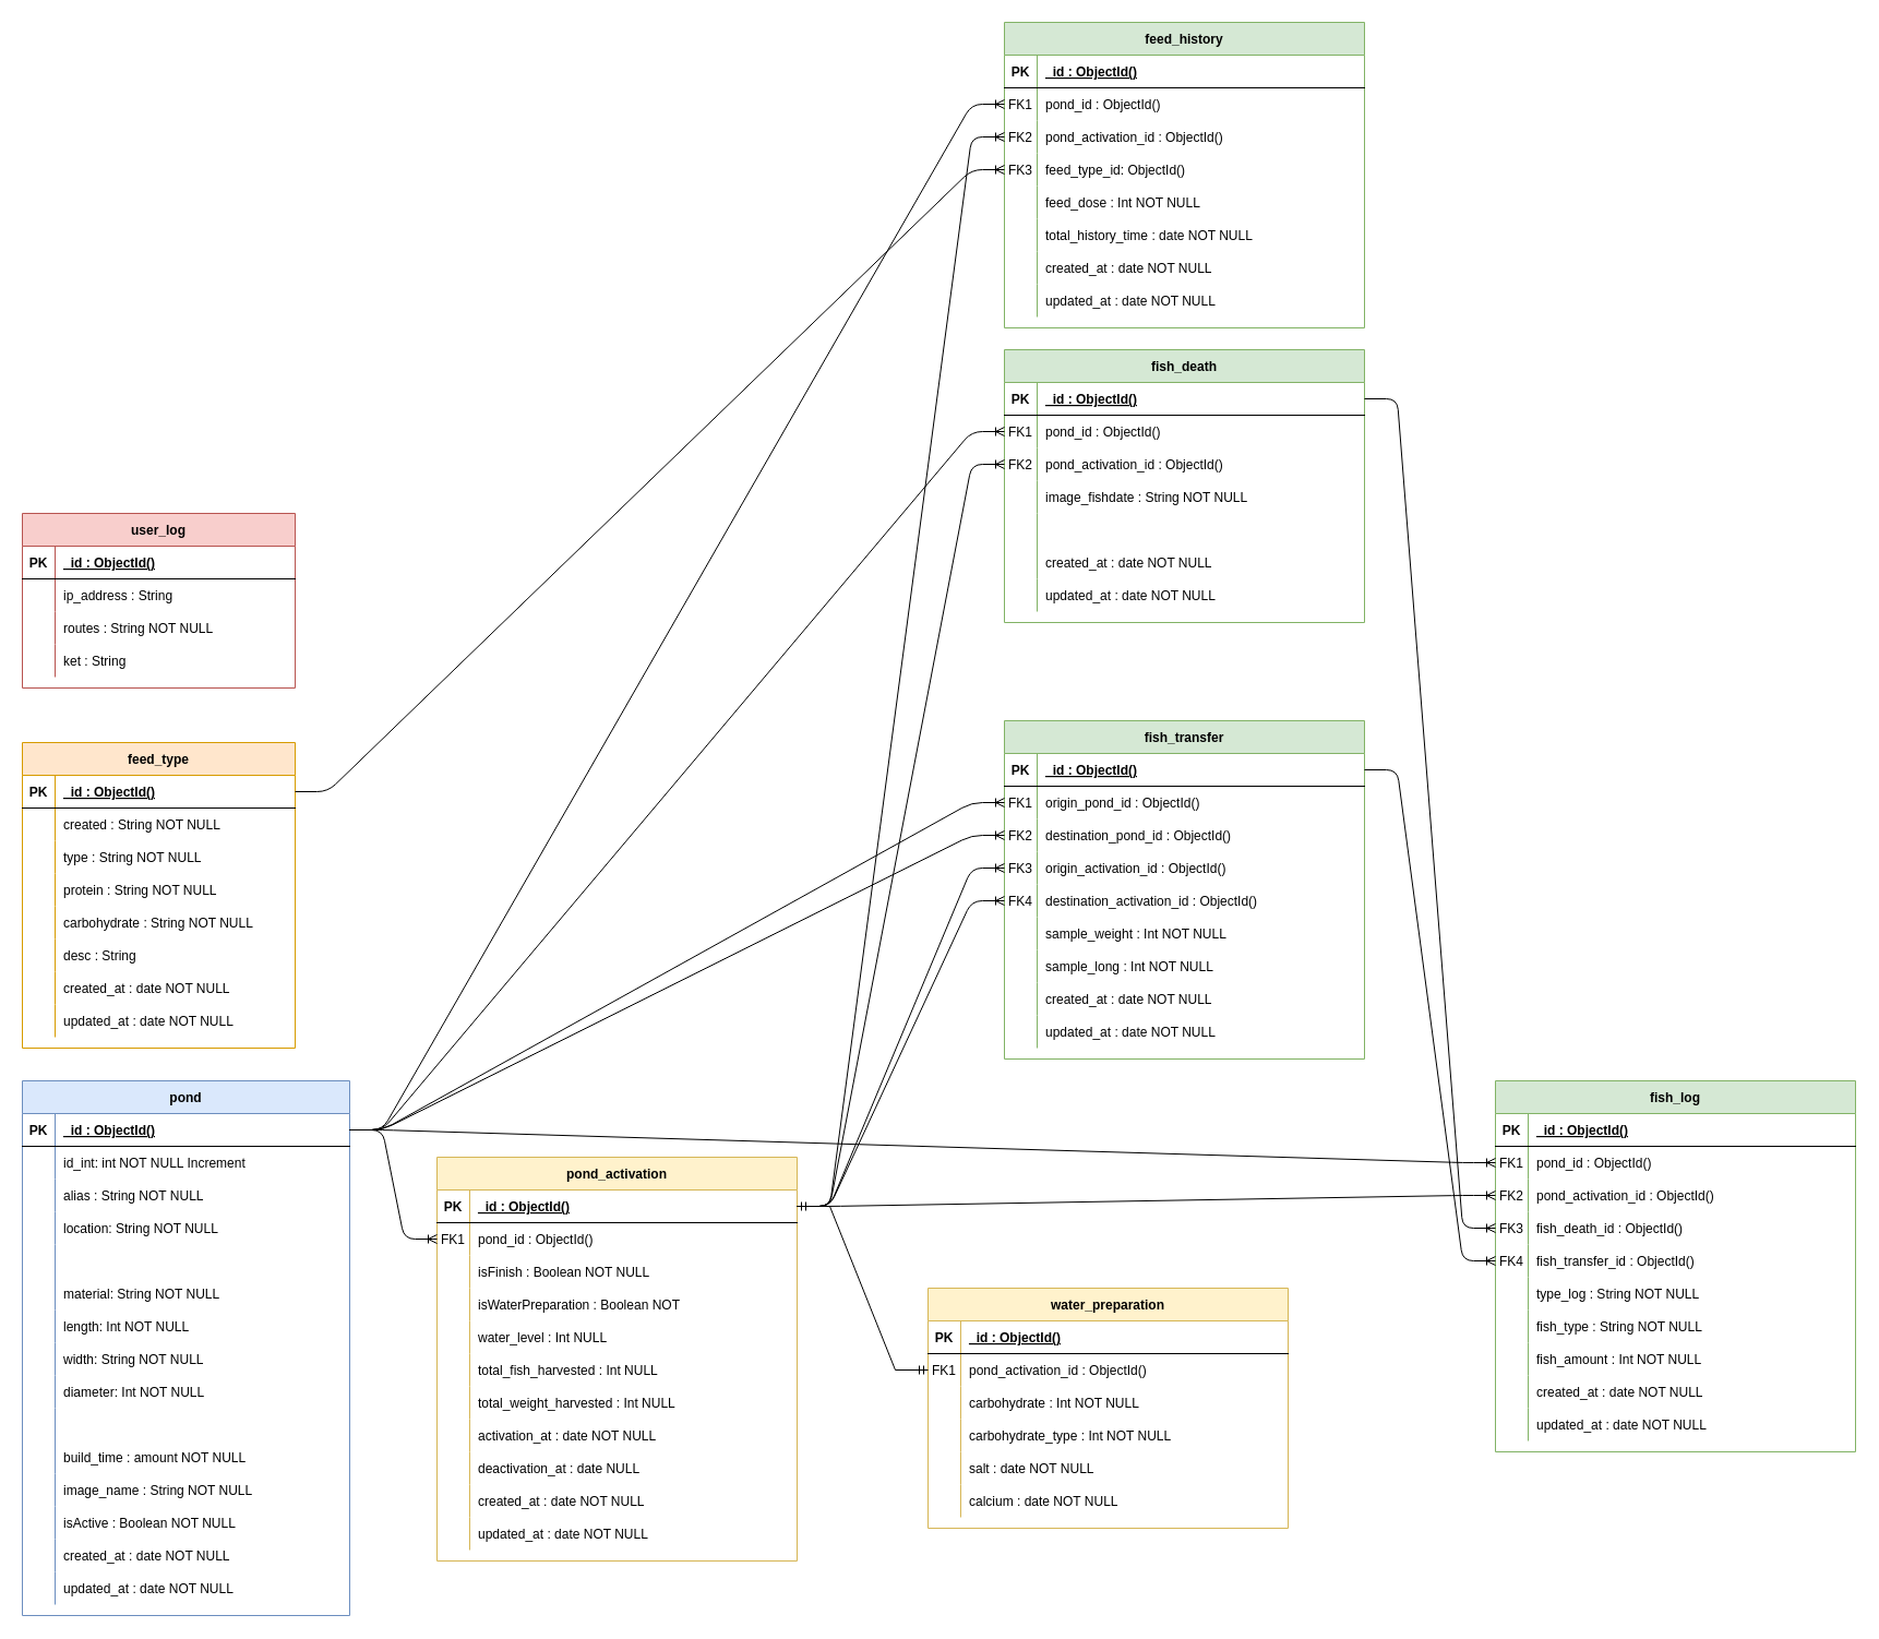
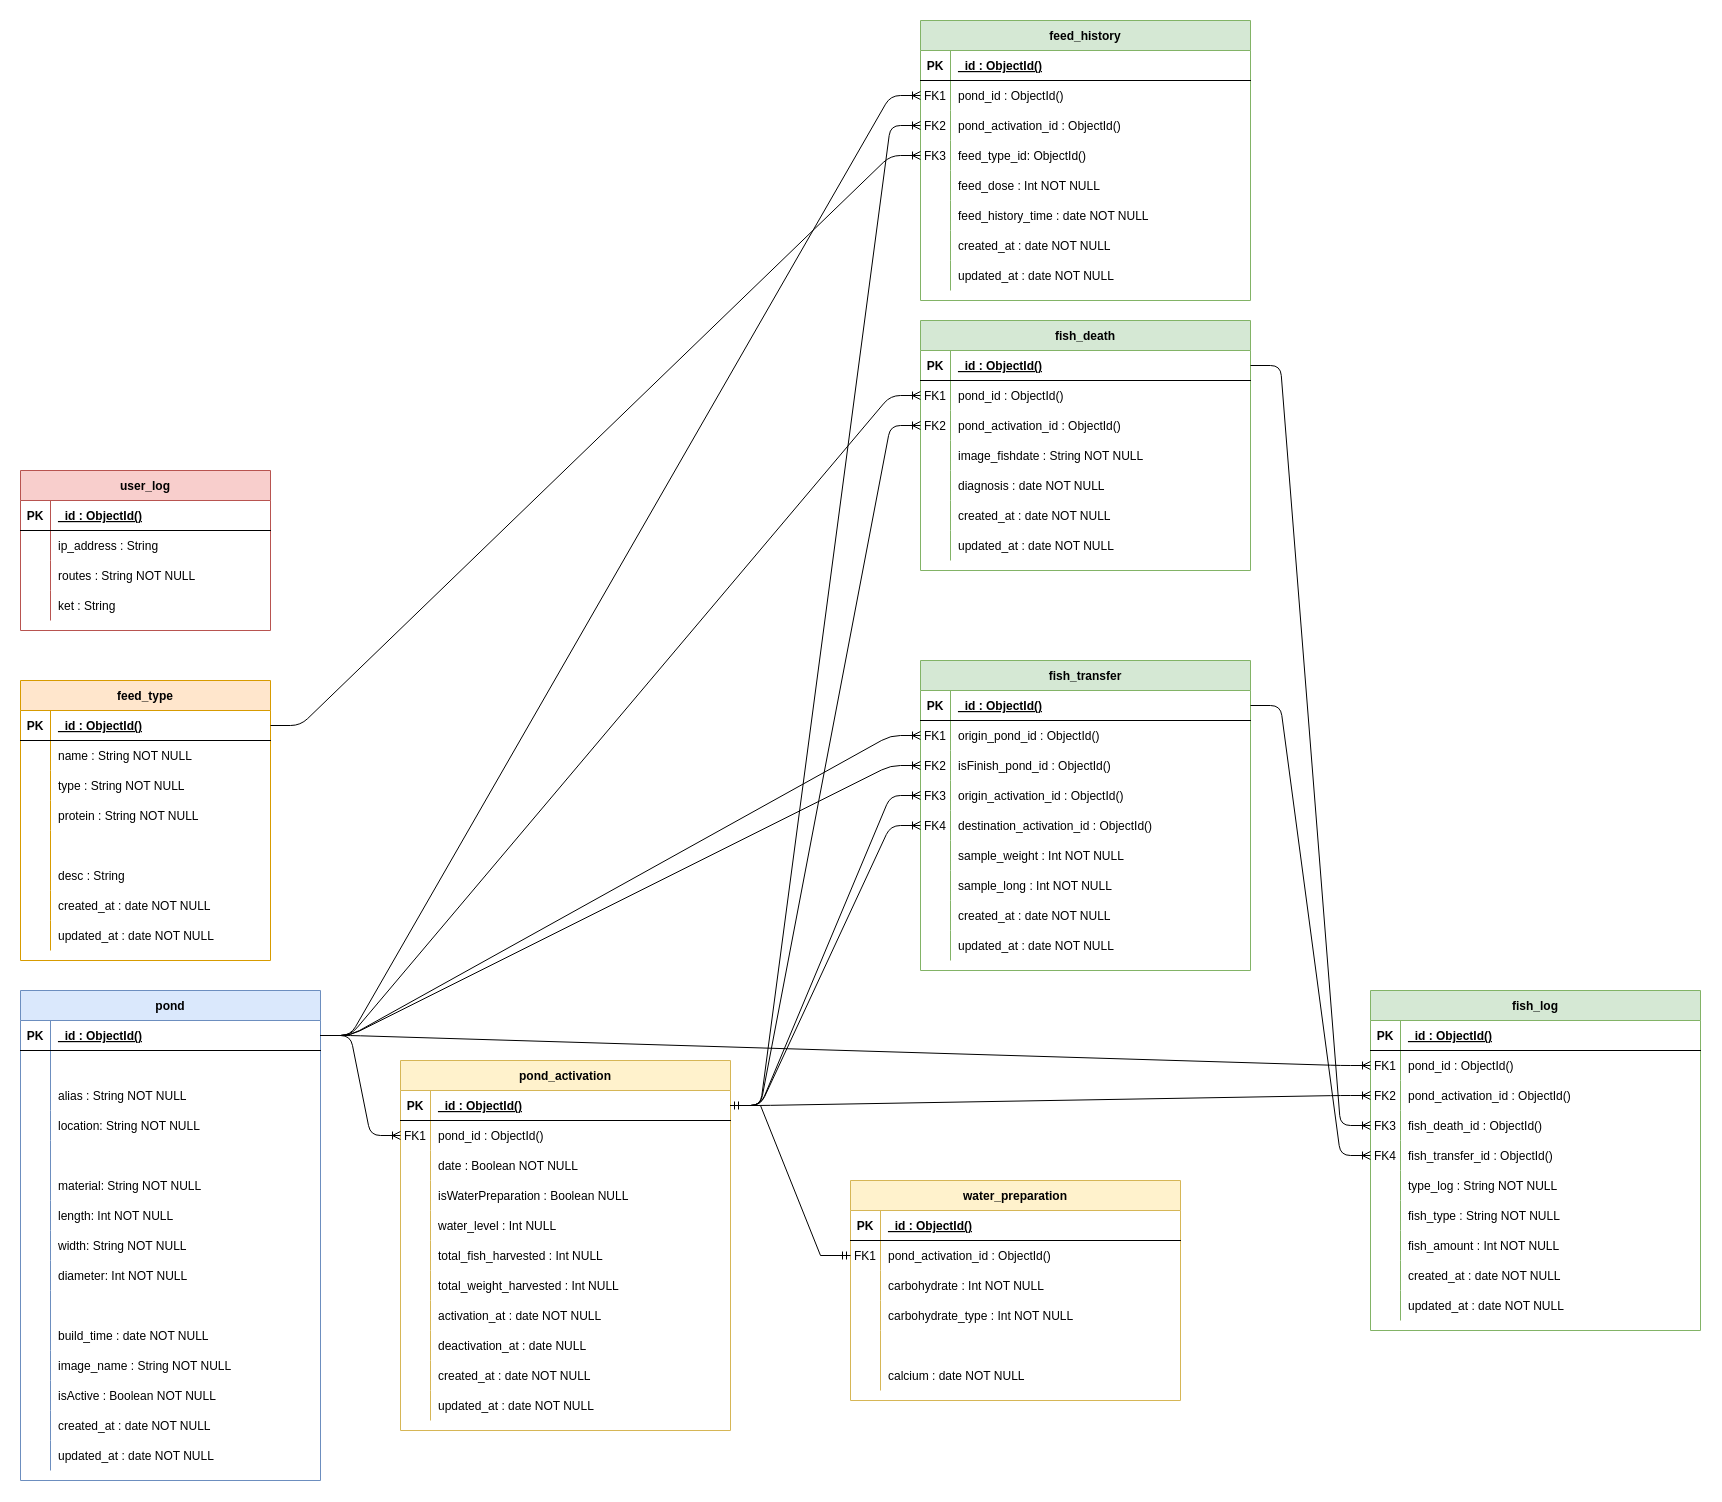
- <mxCell id="20" value="total_history_time : date NOT NULL" style="shape=partialRectangle;overflow=hidden;connectable=0;fillColor=none;top=0;left=0;bottom=0;right=0;align=left;spacingLeft=6;" parent="18" vertex="1"><mxGeometry x="30" width="300" height="30" as="geometry"><mxRectangle width="300" height="30" as="alternateBounds" /></mxGeometry></mxCell>
+ <mxCell id="20" value="feed_history_time : date NOT NULL" style="shape=partialRectangle;overflow=hidden;connectable=0;fillColor=none;top=0;left=0;bottom=0;right=0;align=left;spacingLeft=6;" parent="18" vertex="1"><mxGeometry x="30" width="300" height="30" as="geometry"><mxRectangle width="300" height="30" as="alternateBounds" /></mxGeometry></mxCell>
+ <mxCell id="182" value="diagnosis : date NOT NULL" style="shape=partialRectangle;overflow=hidden;connectable=0;fillColor=none;top=0;left=0;bottom=0;right=0;align=left;spacingLeft=6;" parent="180" vertex="1"><mxGeometry x="30" width="300" height="30" as="geometry"><mxRectangle width="300" height="30" as="alternateBounds" /></mxGeometry></mxCell>
- <mxCell id="33" value="created : String NOT NULL" style="shape=partialRectangle;overflow=hidden;connectable=0;fillColor=none;top=0;left=0;bottom=0;right=0;align=left;spacingLeft=6;" parent="31" vertex="1"><mxGeometry x="30" width="220" height="30" as="geometry"><mxRectangle width="220" height="30" as="alternateBounds" /></mxGeometry></mxCell>
+ <mxCell id="33" value="name : String NOT NULL" style="shape=partialRectangle;overflow=hidden;connectable=0;fillColor=none;top=0;left=0;bottom=0;right=0;align=left;spacingLeft=6;" parent="31" vertex="1"><mxGeometry x="30" width="220" height="30" as="geometry"><mxRectangle width="220" height="30" as="alternateBounds" /></mxGeometry></mxCell>
- <mxCell id="231" value="destination_pond_id : ObjectId()" style="shape=partialRectangle;overflow=hidden;connectable=0;fillColor=none;top=0;left=0;bottom=0;right=0;align=left;spacingLeft=6;" parent="229" vertex="1"><mxGeometry x="30" width="300" height="30" as="geometry"><mxRectangle width="300" height="30" as="alternateBounds" /></mxGeometry></mxCell>
+ <mxCell id="231" value="isFinish_pond_id : ObjectId()" style="shape=partialRectangle;overflow=hidden;connectable=0;fillColor=none;top=0;left=0;bottom=0;right=0;align=left;spacingLeft=6;" parent="229" vertex="1"><mxGeometry x="30" width="300" height="30" as="geometry"><mxRectangle width="300" height="30" as="alternateBounds" /></mxGeometry></mxCell>
- <mxCell id="42" value="carbohydrate : String NOT NULL" style="shape=partialRectangle;overflow=hidden;connectable=0;fillColor=none;top=0;left=0;bottom=0;right=0;align=left;spacingLeft=6;" parent="40" vertex="1"><mxGeometry x="30" width="220" height="30" as="geometry"><mxRectangle width="220" height="30" as="alternateBounds" /></mxGeometry></mxCell>
- <mxCell id="58" value="id_int: int NOT NULL Increment" style="shape=partialRectangle;overflow=hidden;connectable=0;fillColor=none;top=0;left=0;bottom=0;right=0;align=left;spacingLeft=6;" parent="56" vertex="1"><mxGeometry x="30" width="270" height="30" as="geometry"><mxRectangle width="270" height="30" as="alternateBounds" /></mxGeometry></mxCell>
- <mxCell id="120" value="isFinish : Boolean NOT NULL" style="shape=partialRectangle;overflow=hidden;connectable=0;fillColor=none;top=0;left=0;bottom=0;right=0;align=left;spacingLeft=6;" parent="118" vertex="1"><mxGeometry x="30" width="300" height="30" as="geometry"><mxRectangle width="300" height="30" as="alternateBounds" /></mxGeometry></mxCell>
+ <mxCell id="120" value="date : Boolean NOT NULL" style="shape=partialRectangle;overflow=hidden;connectable=0;fillColor=none;top=0;left=0;bottom=0;right=0;align=left;spacingLeft=6;" parent="118" vertex="1"><mxGeometry x="30" width="300" height="30" as="geometry"><mxRectangle width="300" height="30" as="alternateBounds" /></mxGeometry></mxCell>
- <mxCell id="123" value="isWaterPreparation : Boolean NOT" style="shape=partialRectangle;overflow=hidden;connectable=0;fillColor=none;top=0;left=0;bottom=0;right=0;align=left;spacingLeft=6;" parent="121" vertex="1"><mxGeometry x="30" width="300" height="30" as="geometry"><mxRectangle width="300" height="30" as="alternateBounds" /></mxGeometry></mxCell>
+ <mxCell id="123" value="isWaterPreparation : Boolean NULL" style="shape=partialRectangle;overflow=hidden;connectable=0;fillColor=none;top=0;left=0;bottom=0;right=0;align=left;spacingLeft=6;" parent="121" vertex="1"><mxGeometry x="30" width="300" height="30" as="geometry"><mxRectangle width="300" height="30" as="alternateBounds" /></mxGeometry></mxCell>
- <mxCell id="83" value="build_time : amount NOT NULL" style="shape=partialRectangle;overflow=hidden;connectable=0;fillColor=none;top=0;left=0;bottom=0;right=0;align=left;spacingLeft=6;" parent="81" vertex="1"><mxGeometry x="30" width="270" height="30" as="geometry"><mxRectangle width="270" height="30" as="alternateBounds" /></mxGeometry></mxCell>
+ <mxCell id="83" value="build_time : date NOT NULL" style="shape=partialRectangle;overflow=hidden;connectable=0;fillColor=none;top=0;left=0;bottom=0;right=0;align=left;spacingLeft=6;" parent="81" vertex="1"><mxGeometry x="30" width="270" height="30" as="geometry"><mxRectangle width="270" height="30" as="alternateBounds" /></mxGeometry></mxCell>
- <mxCell id="160" value="salt : date NOT NULL" style="shape=partialRectangle;overflow=hidden;connectable=0;fillColor=none;top=0;left=0;bottom=0;right=0;align=left;spacingLeft=6;" parent="158" vertex="1"><mxGeometry x="30" width="300" height="30" as="geometry"><mxRectangle width="300" height="30" as="alternateBounds" /></mxGeometry></mxCell>
